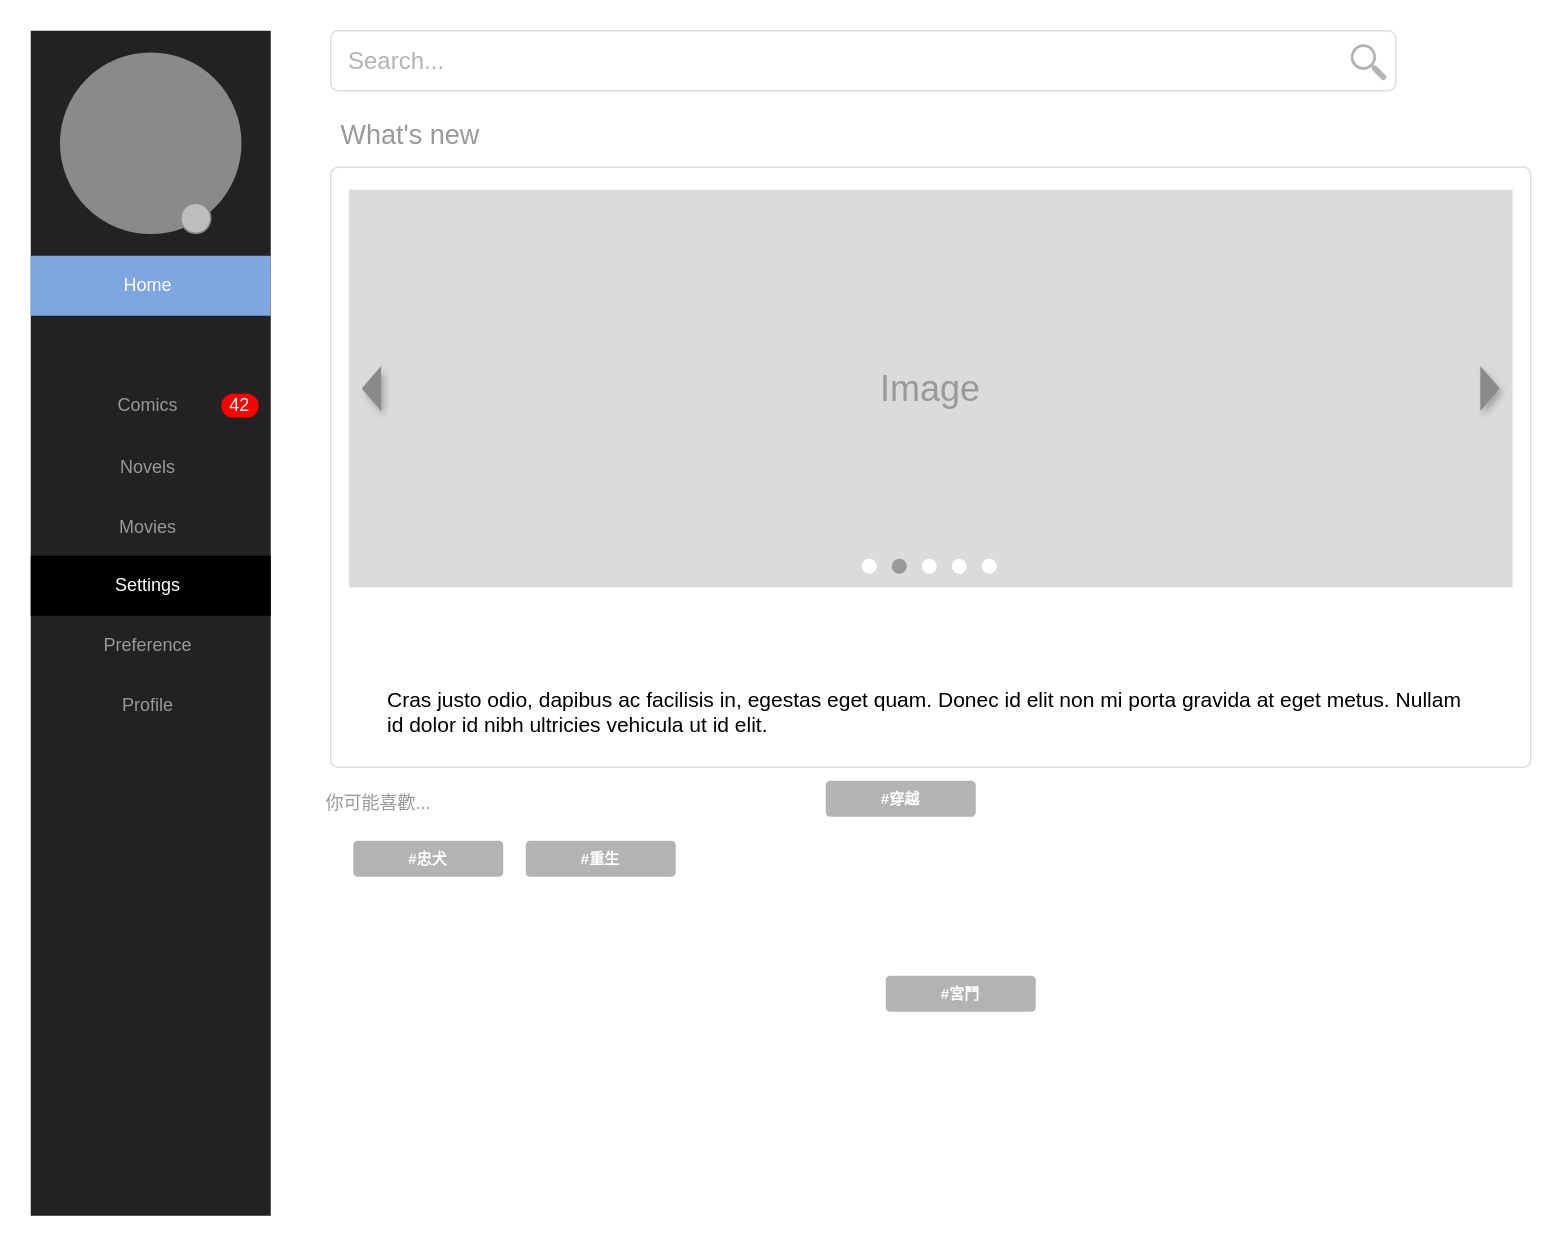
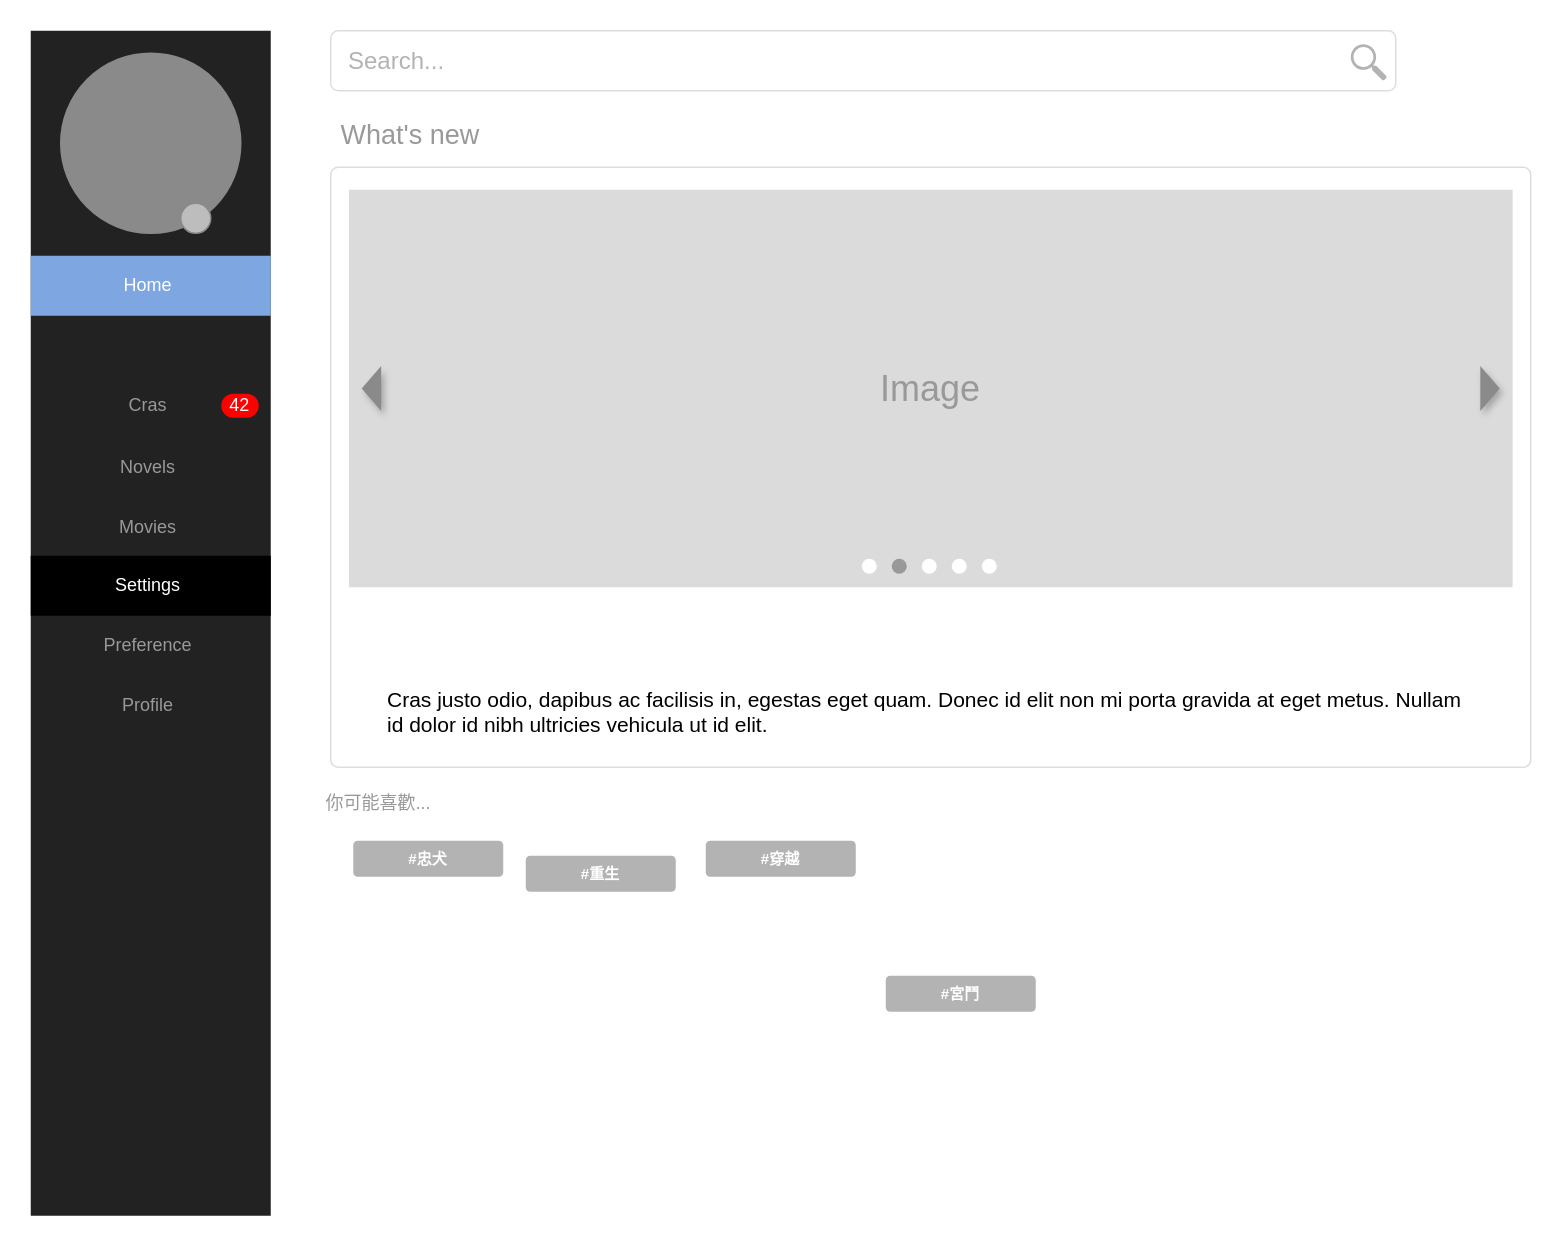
- <mxCell id="18" value="&lt;span style=&quot;white-space: pre&quot;&gt;&#09;&lt;/span&gt;Comics" style="html=1;shadow=0;dashed=0;fillColor=none;strokeColor=none;shape=mxgraph.bootstrap.rect;fontColor=#999999;spacingRight=30;whiteSpace=wrap;align=center;labelBackgroundColor=none;" parent="1" vertex="1"><mxGeometry x="20" y="250" width="160" height="40" as="geometry" /></mxCell>
+ <mxCell id="18" value="&lt;span style=&quot;white-space: pre&quot;&gt;&#09;&lt;/span&gt;Cras" style="html=1;shadow=0;dashed=0;fillColor=none;strokeColor=none;shape=mxgraph.bootstrap.rect;fontColor=#999999;spacingRight=30;whiteSpace=wrap;align=center;labelBackgroundColor=none;" parent="1" vertex="1"><mxGeometry x="20" y="250" width="160" height="40" as="geometry" /></mxCell>
- <mxCell id="28" value="#穿越" style="html=1;shadow=0;dashed=0;shape=mxgraph.bootstrap.rrect;align=center;rSize=3;strokeColor=none;fillColor=#B3B3B3;fontColor=#ffffff;fontStyle=1;fontSize=10;whiteSpace=wrap;rounded=0;" parent="1" vertex="1"><mxGeometry x="550" y="520" width="100" height="24" as="geometry" /></mxCell>
+ <mxCell id="28" value="#穿越" style="html=1;shadow=0;dashed=0;shape=mxgraph.bootstrap.rrect;align=center;rSize=3;strokeColor=none;fillColor=#B3B3B3;fontColor=#ffffff;fontStyle=1;fontSize=10;whiteSpace=wrap;rounded=0;" parent="1" vertex="1"><mxGeometry x="470" y="560" width="100" height="24" as="geometry" /></mxCell>
- <mxCell id="27" value="#重生" style="html=1;shadow=0;dashed=0;shape=mxgraph.bootstrap.rrect;align=center;rSize=3;strokeColor=none;fillColor=#B3B3B3;fontColor=#ffffff;fontStyle=1;fontSize=10;whiteSpace=wrap;rounded=0;" parent="1" vertex="1"><mxGeometry x="350" y="560" width="100" height="24" as="geometry" /></mxCell>
+ <mxCell id="27" value="#重生" style="html=1;shadow=0;dashed=0;shape=mxgraph.bootstrap.rrect;align=center;rSize=3;strokeColor=none;fillColor=#B3B3B3;fontColor=#ffffff;fontStyle=1;fontSize=10;whiteSpace=wrap;rounded=0;" parent="1" vertex="1"><mxGeometry x="350" y="570" width="100" height="24" as="geometry" /></mxCell>
